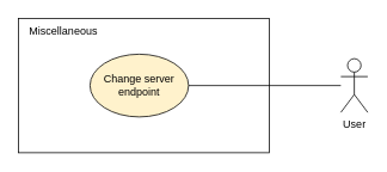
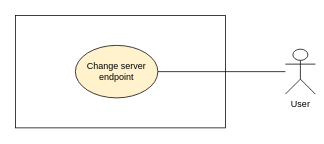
- <mxCell id="3" value="Miscellaneous" style="text;html=1;align=center;verticalAlign=middle;resizable=0;points=[];autosize=1;strokeColor=none;fillColor=none;" vertex="1" parent="1"><mxGeometry x="20" y="20" width="100" height="30" as="geometry" /></mxCell>
- <mxCell id="5" value="User" style="shape=umlActor;verticalLabelPosition=bottom;verticalAlign=top;html=1;" vertex="1" parent="1"><mxGeometry x="380" y="65" width="30" height="60" as="geometry" /></mxCell>
+ <mxCell id="5" value="User" style="shape=umlActor;verticalLabelPosition=bottom;verticalAlign=top;html=1;" vertex="1" parent="1"><mxGeometry x="380" y="65" width="40" height="60" as="geometry" /></mxCell>
